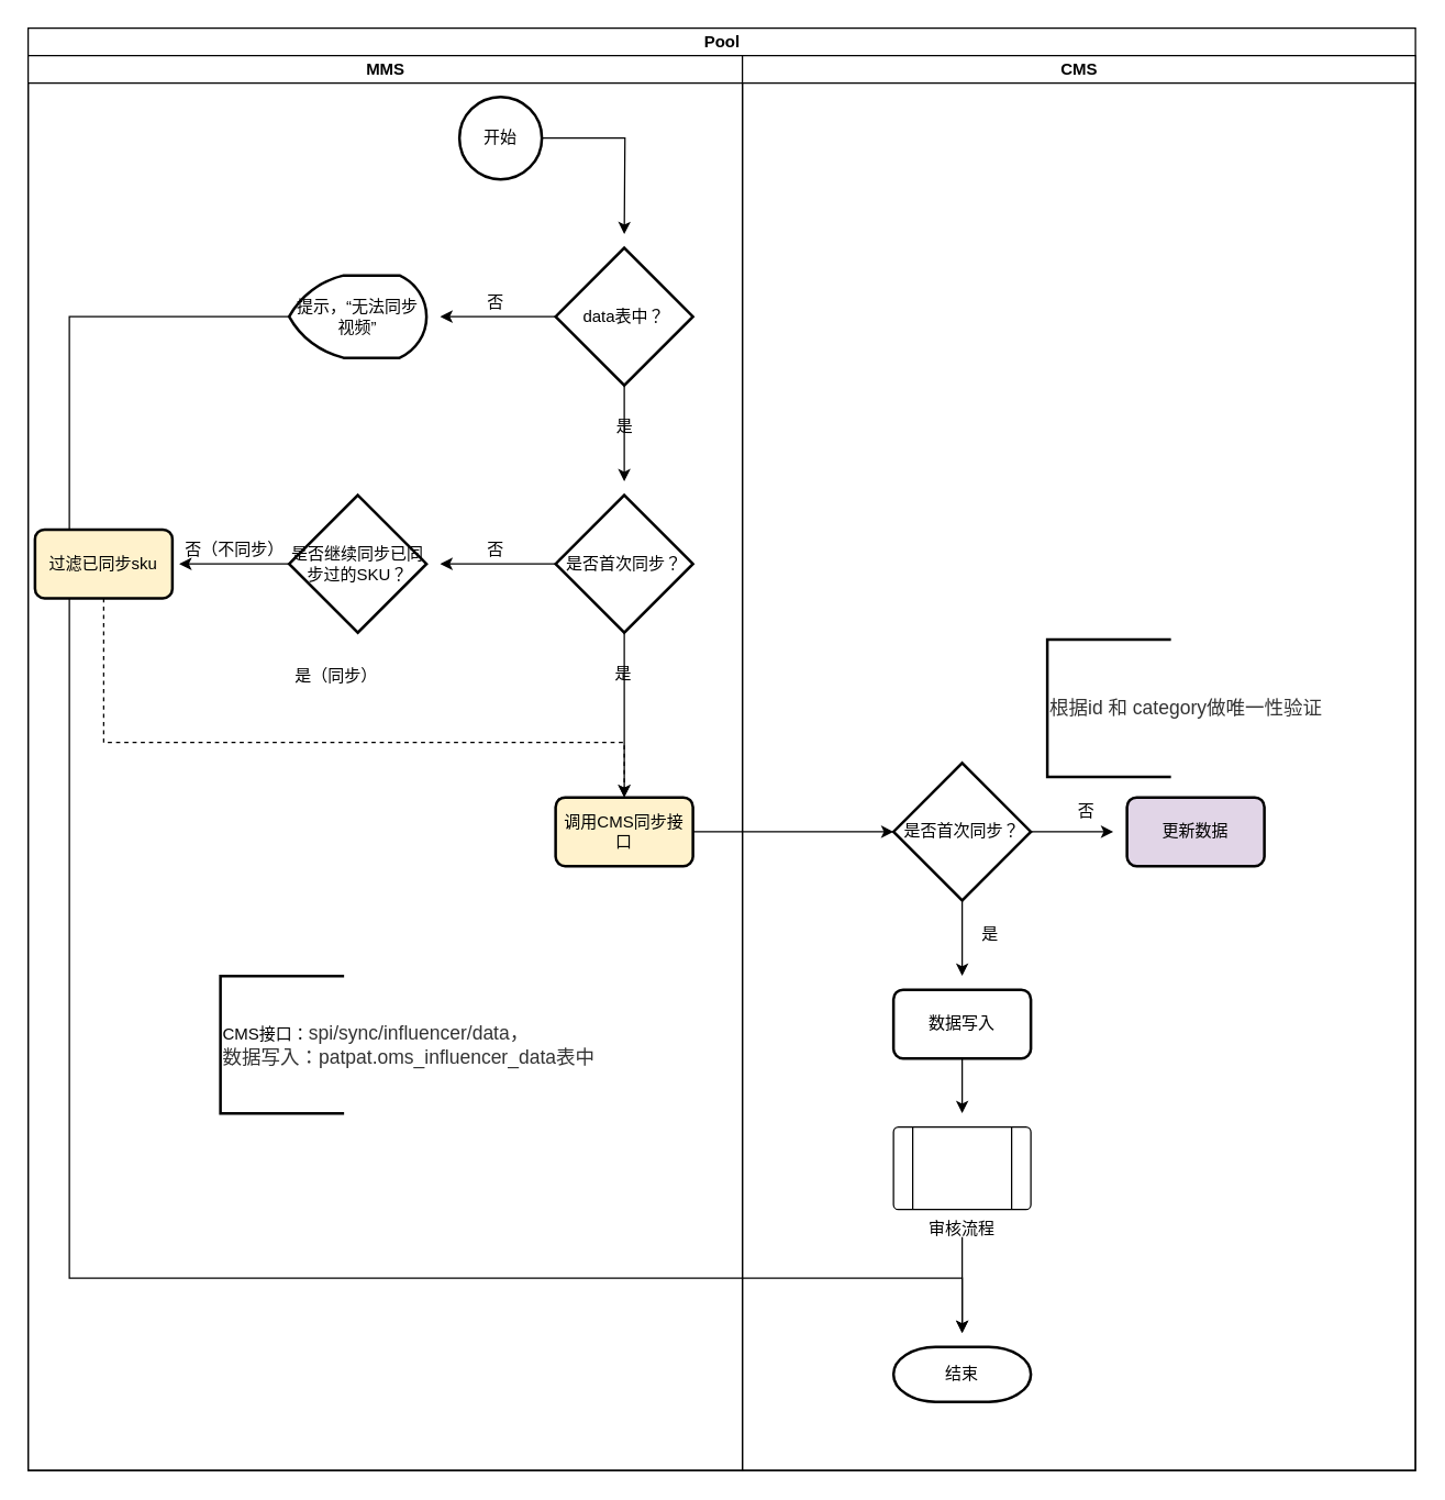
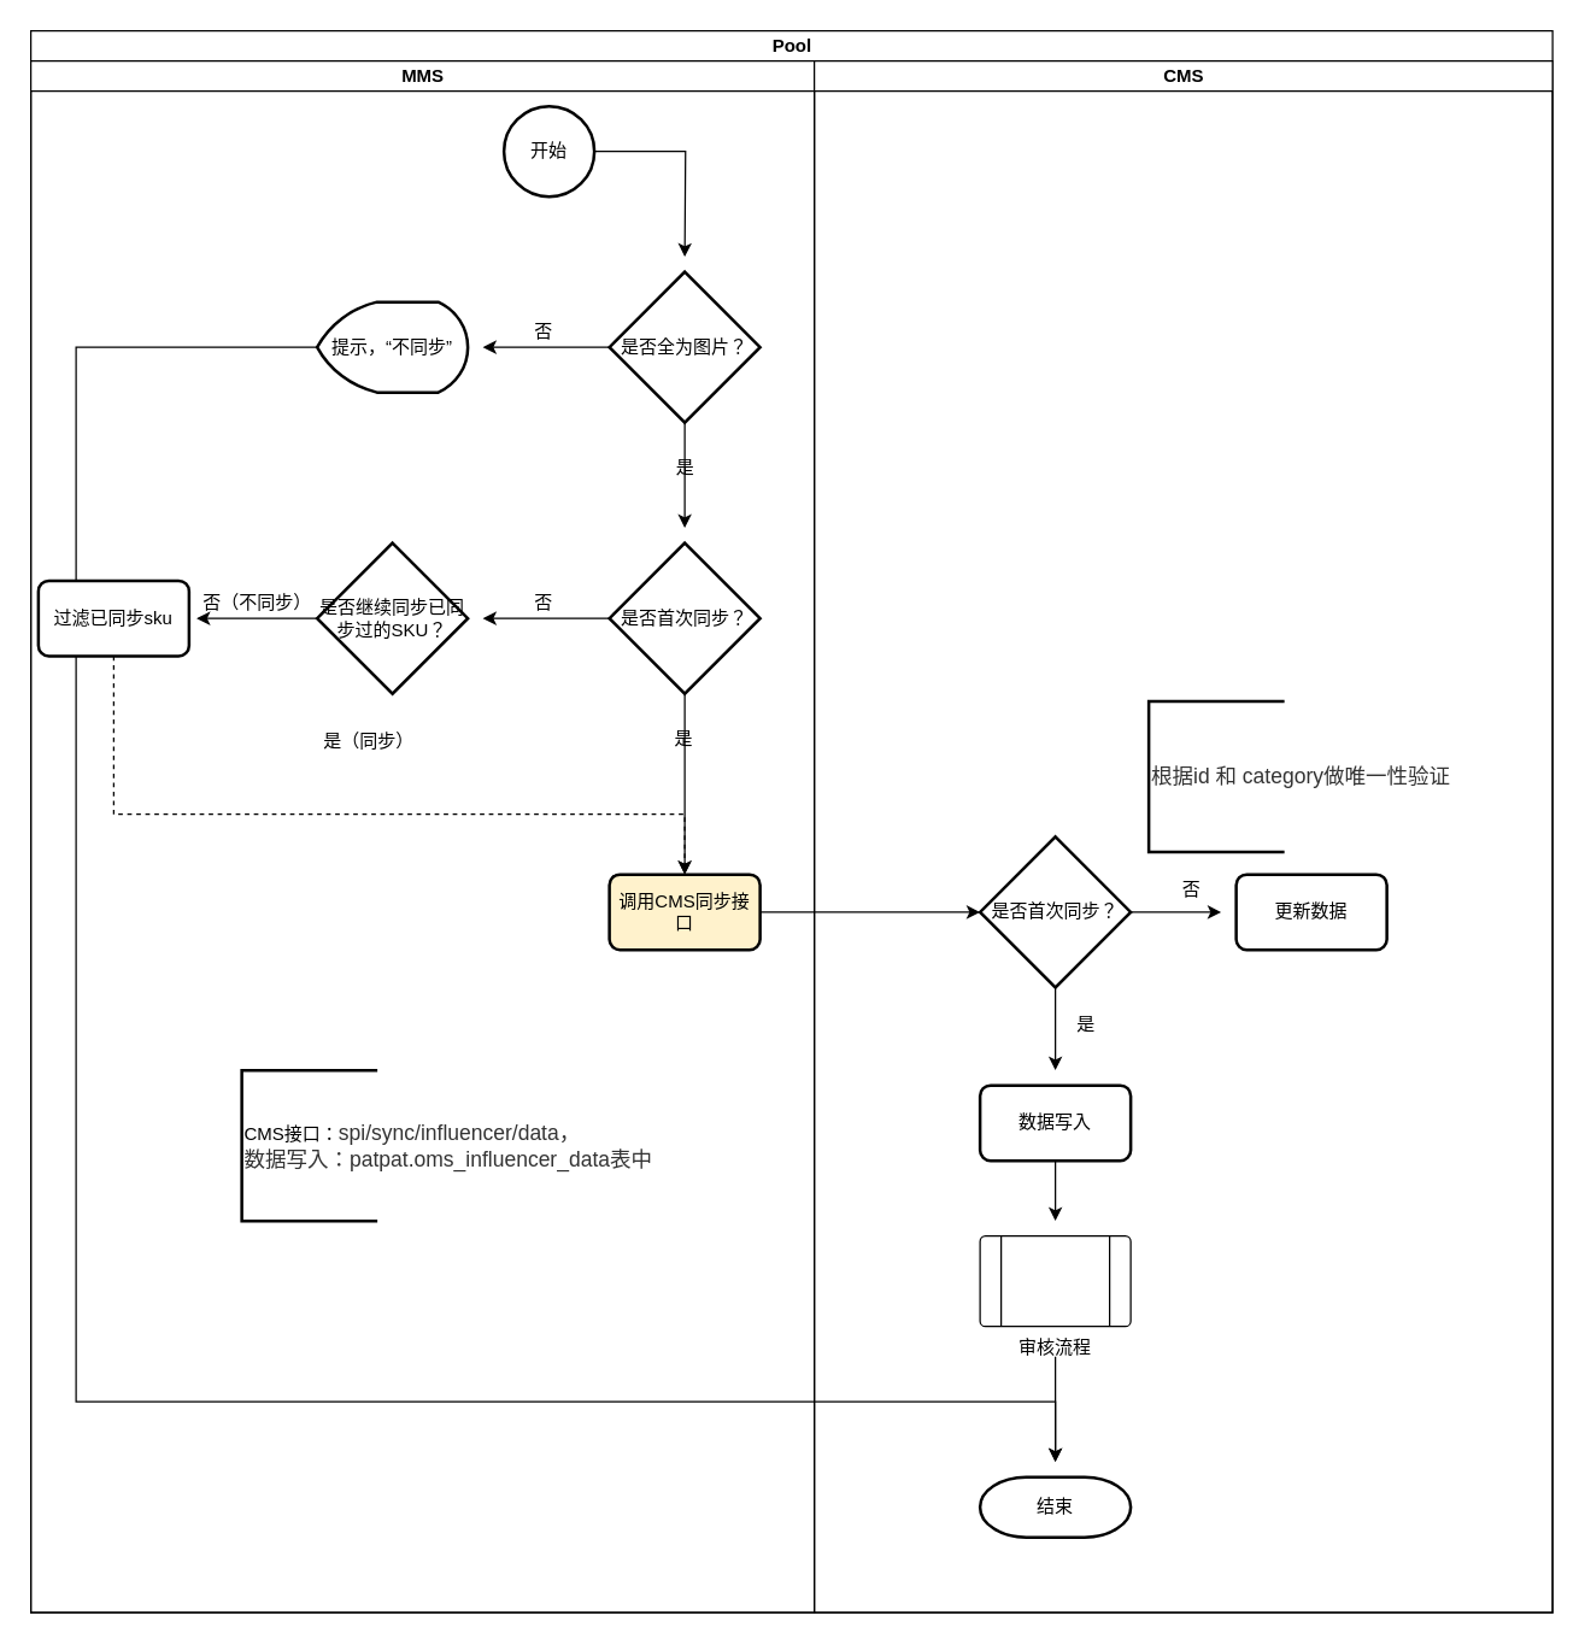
- <mxCell id="8" value="提示，“无法同步视频”" style="strokeWidth=2;html=1;shape=mxgraph.flowchart.display;whiteSpace=wrap;" vertex="1" parent="1"><mxGeometry x="210" y="200" width="100" height="60" as="geometry" /></mxCell>
+ <mxCell id="8" value="提示，“不同步”" style="strokeWidth=2;html=1;shape=mxgraph.flowchart.display;whiteSpace=wrap;" vertex="1" parent="1"><mxGeometry x="210" y="200" width="100" height="60" as="geometry" /></mxCell>
- <mxCell id="6" value="data表中？" style="strokeWidth=2;html=1;shape=mxgraph.flowchart.decision;whiteSpace=wrap;" vertex="1" parent="1"><mxGeometry x="404" y="180" width="100" height="100" as="geometry" /></mxCell>
+ <mxCell id="6" value="是否全为图片？" style="strokeWidth=2;html=1;shape=mxgraph.flowchart.decision;whiteSpace=wrap;" vertex="1" parent="1"><mxGeometry x="404" y="180" width="100" height="100" as="geometry" /></mxCell>
- <mxCell id="22" value="过滤已同步sku" style="rounded=1;whiteSpace=wrap;html=1;absoluteArcSize=1;arcSize=14;strokeWidth=2;fillColor=#fff2cc;" vertex="1" parent="1"><mxGeometry x="25" y="385" width="100" height="50" as="geometry" /></mxCell>
+ <mxCell id="22" value="过滤已同步sku" style="rounded=1;whiteSpace=wrap;html=1;absoluteArcSize=1;arcSize=14;strokeWidth=2;" vertex="1" parent="1"><mxGeometry x="25" y="385" width="100" height="50" as="geometry" /></mxCell>
- <mxCell id="31" value="更新数据" style="rounded=1;whiteSpace=wrap;html=1;absoluteArcSize=1;arcSize=14;strokeWidth=2;fillColor=#e1d5e7;" vertex="1" parent="27"><mxGeometry x="280" y="540" width="100" height="50" as="geometry" /></mxCell>
+ <mxCell id="31" value="更新数据" style="rounded=1;whiteSpace=wrap;html=1;absoluteArcSize=1;arcSize=14;strokeWidth=2;" vertex="1" parent="27"><mxGeometry x="280" y="540" width="100" height="50" as="geometry" /></mxCell>
